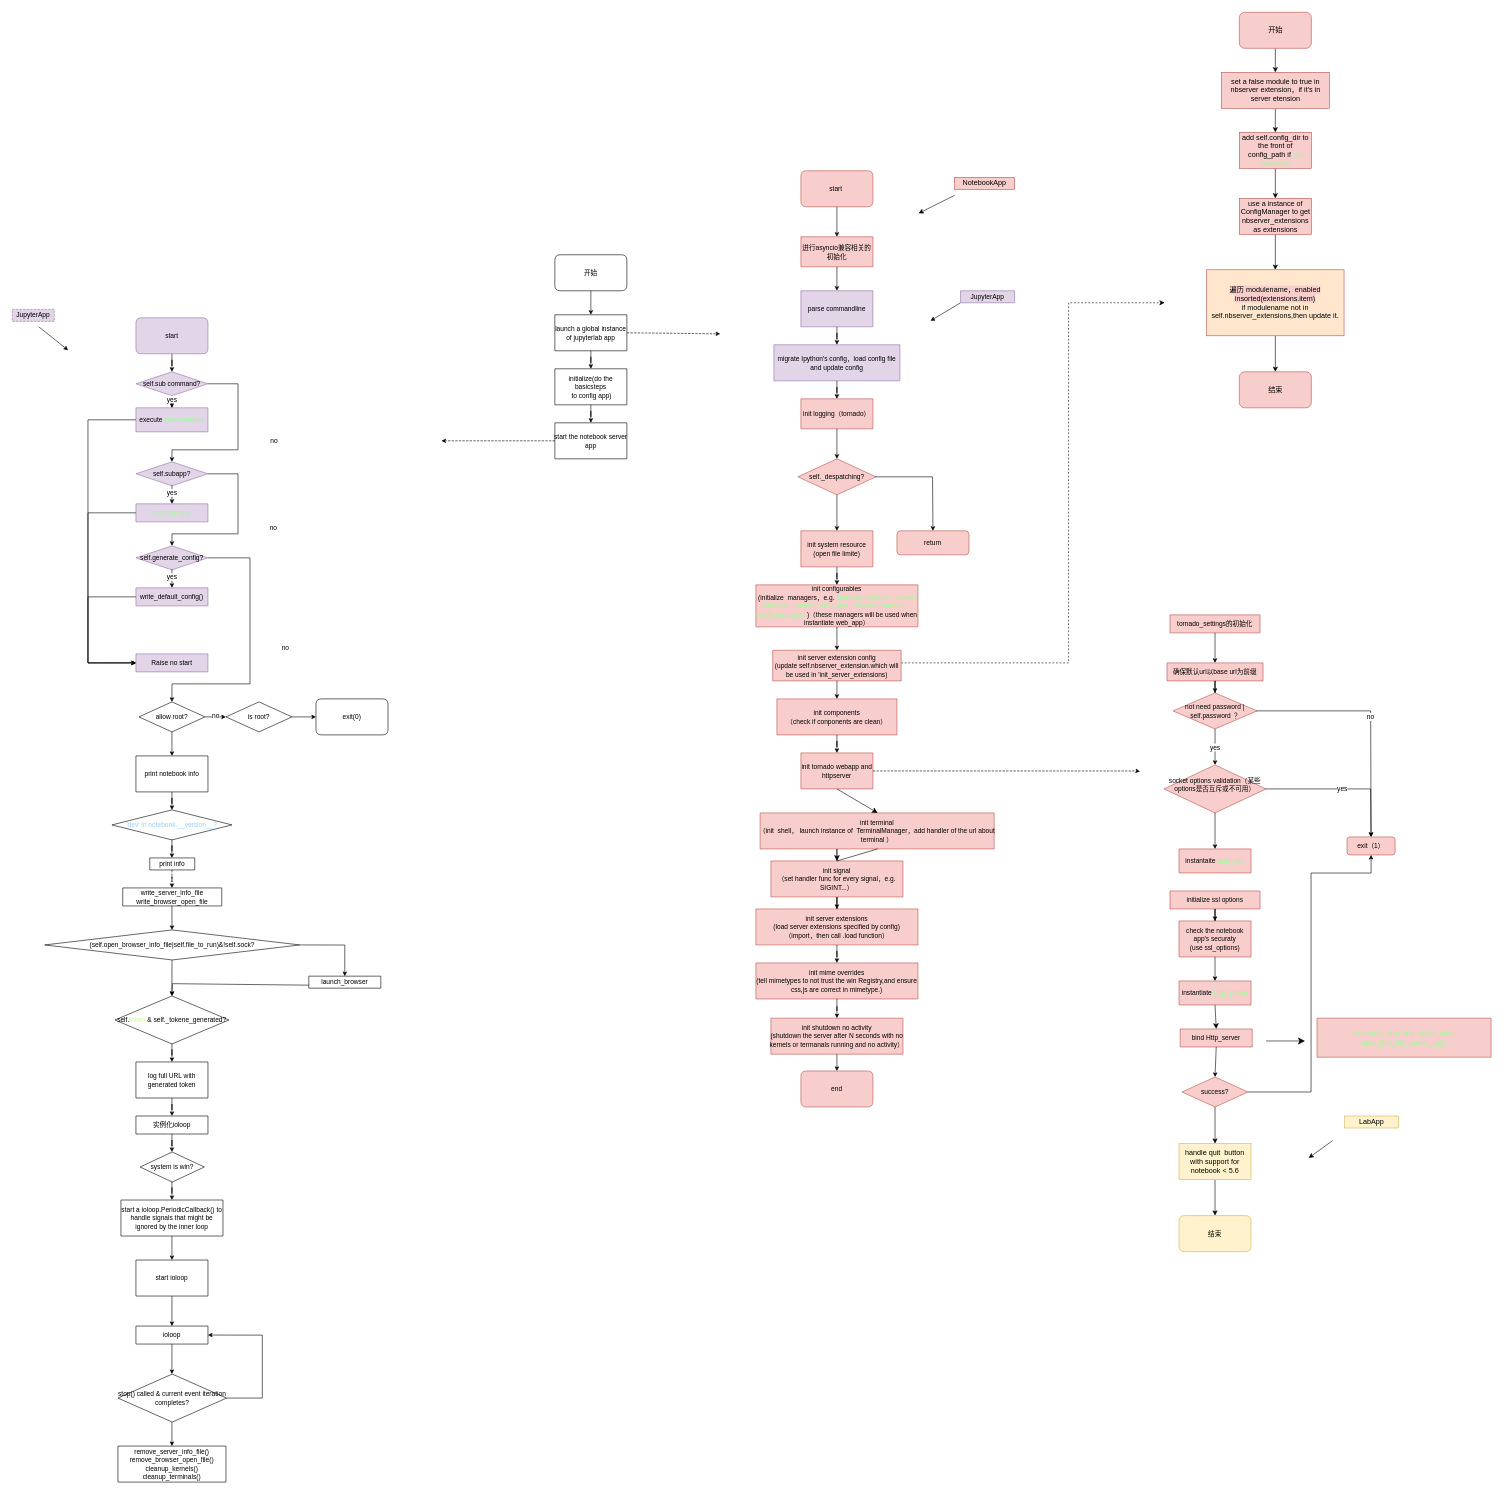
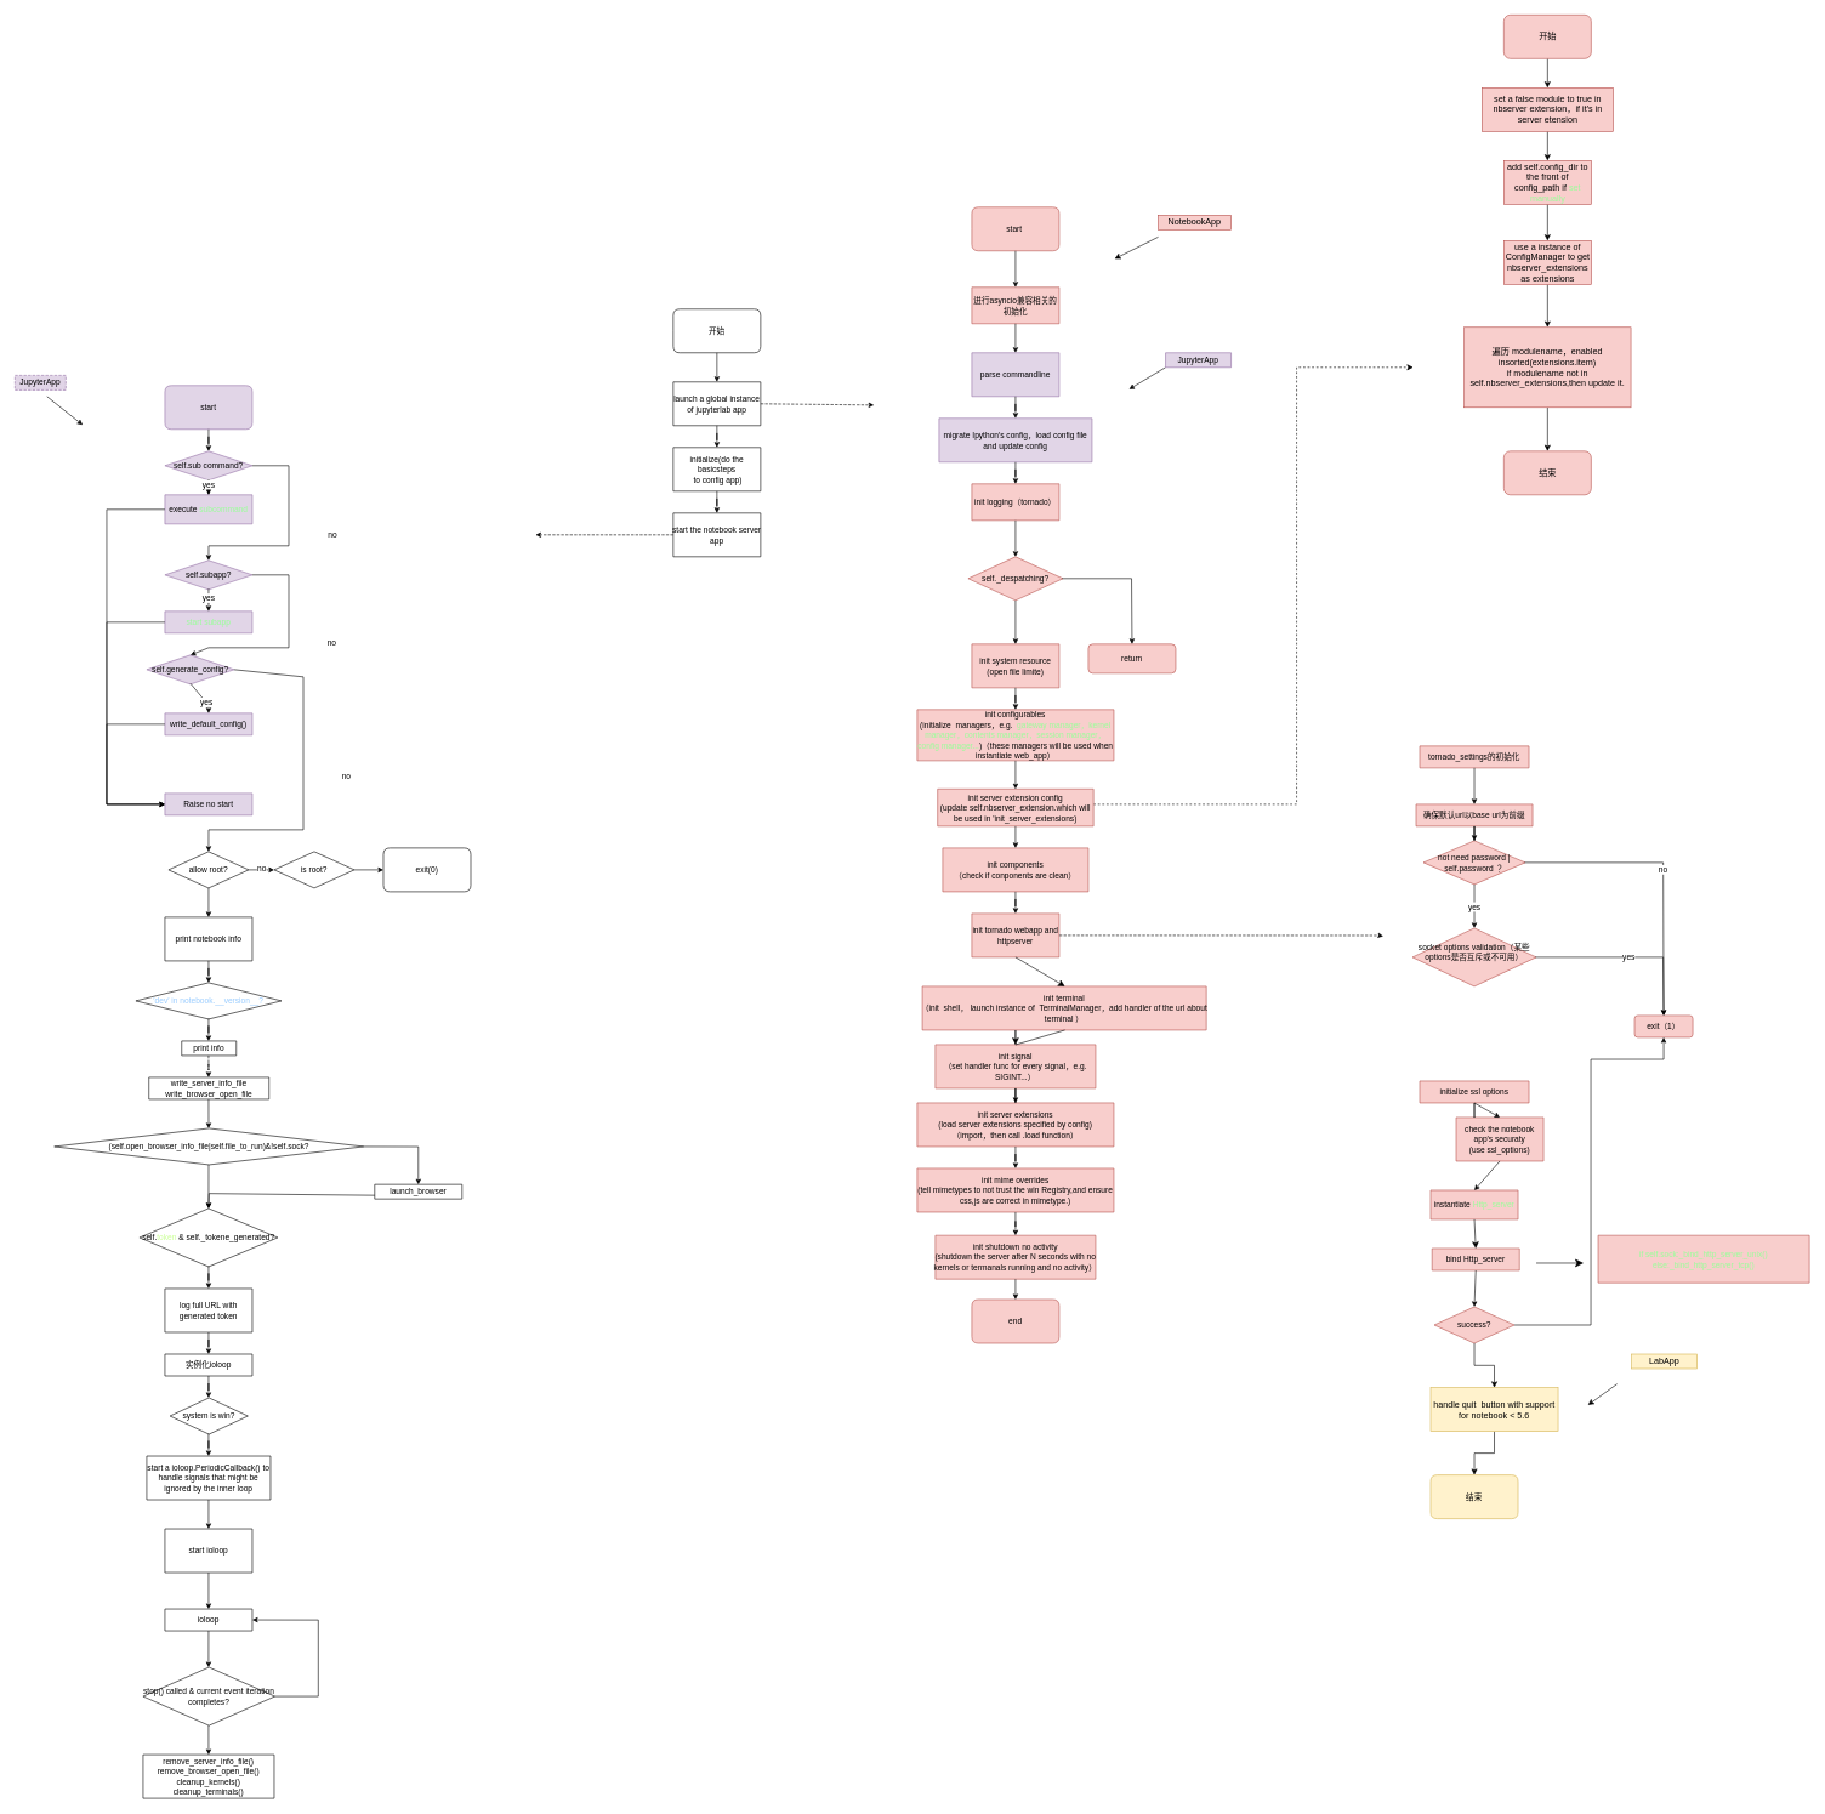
- <mxCell id="150" value="&lt;span style=&quot;color: rgb(0 , 0 , 0) ; font-family: &amp;#34;helvetica&amp;#34; ; font-size: 12px ; font-style: normal ; font-weight: 400 ; letter-spacing: normal ; text-align: center ; text-indent: 0px ; text-transform: none ; word-spacing: 0px ; display: inline ; float: none ; background-color: rgb(248 , 206 , 204)&quot;&gt;遍历 modulename，enabled insorted(extensions.item)&lt;/span&gt;&lt;br&gt;if modulename not in self.nbserver_extensions,then update it." style="rounded=0;whiteSpace=wrap;html=1;fillColor=#ffe6cc;strokeColor=#b85450;" vertex="1" parent="1"><mxGeometry x="2010" y="449" width="229" height="110" as="geometry" /></mxCell>
+ <mxCell id="150" value="&lt;span style=&quot;color: rgb(0 , 0 , 0) ; font-family: &amp;#34;helvetica&amp;#34; ; font-size: 12px ; font-style: normal ; font-weight: 400 ; letter-spacing: normal ; text-align: center ; text-indent: 0px ; text-transform: none ; word-spacing: 0px ; display: inline ; float: none ; background-color: rgb(248 , 206 , 204)&quot;&gt;遍历 modulename，enabled insorted(extensions.item)&lt;/span&gt;&lt;br&gt;if modulename not in self.nbserver_extensions,then update it." style="rounded=0;whiteSpace=wrap;html=1;fillColor=#f8cecc;strokeColor=#b85450;" vertex="1" parent="1"><mxGeometry x="2010" y="449" width="229" height="110" as="geometry" /></mxCell>
- <mxCell id="48" value="&lt;font style=&quot;font-size:11px;font-family:Helvetica;color:#000000;direction:ltr;letter-spacing:0px;line-height:120%;opacity:1&quot;&gt;self.generate_config?&lt;/font&gt;" style="verticalAlign=middle;align=center;vsdxID=87;fillColor=#e1d5e7;shape=stencil(nZBLDoQgEERP03uk4wnUuYeJKB0RDDKj3l5Ix/iJcTG7KnhVSRdgMel6VCDFFLzr1UxN0IAlSElWK08hKsAKsGidV513X9uwH+tEJjW4X2pYOJeLFJFiZcvuw6QheyIzcUXzF/bWukcf2b9bL2QUx4ktGcMLnf/vk8QnnhOrDQ==);strokeColor=#9673a6;spacingTop=-3;spacingBottom=-3;spacingLeft=-3;spacingRight=-3;labelBackgroundColor=none;rounded=0;html=1;whiteSpace=wrap;" vertex="1" parent="1"><mxGeometry x="226" y="909" width="120" height="40" as="geometry" /></mxCell>
+ <mxCell id="48" value="&lt;font style=&quot;font-size:11px;font-family:Helvetica;color:#000000;direction:ltr;letter-spacing:0px;line-height:120%;opacity:1&quot;&gt;self.generate_config?&lt;/font&gt;" style="verticalAlign=middle;align=center;vsdxID=87;fillColor=#e1d5e7;shape=stencil(nZBLDoQgEERP03uk4wnUuYeJKB0RDDKj3l5Ix/iJcTG7KnhVSRdgMel6VCDFFLzr1UxN0IAlSElWK08hKsAKsGidV513X9uwH+tEJjW4X2pYOJeLFJFiZcvuw6QheyIzcUXzF/bWukcf2b9bL2QUx4ktGcMLnf/vk8QnnhOrDQ==);strokeColor=#9673a6;spacingTop=-3;spacingBottom=-3;spacingLeft=-3;spacingRight=-3;labelBackgroundColor=none;rounded=0;html=1;whiteSpace=wrap;" vertex="1" parent="1"><mxGeometry x="201" y="899" width="120" height="40" as="geometry" /></mxCell>
- <mxCell id="95" style="vsdxID=62;edgeStyle=none;startArrow=none;endArrow=classic;startSize=5;endSize=5;strokeColor=#000000;spacingTop=0;spacingBottom=0;spacingLeft=0;spacingRight=0;verticalAlign=middle;html=1;labelBackgroundColor=#ffffff;rounded=0;exitX=0.5;exitY=1;exitDx=0;exitDy=0;exitPerimeter=0;entryX=0.5;entryY=0;entryDx=0;entryDy=0;entryPerimeter=0;" edge="1" parent="1" source="34" target="19"><mxGeometry relative="1" as="geometry"><mxPoint y="131" as="offset" /><Array as="points" /></mxGeometry></mxCell>
- <mxCell id="19" value="&lt;font style=&quot;font-size: 11px ; font-family: &amp;#34;helvetica&amp;#34; ; color: #000000 ; direction: ltr ; letter-spacing: 0px ; line-height: 120% ; opacity: 1&quot;&gt;instantaite&amp;nbsp;&lt;/font&gt;&lt;font style=&quot;font-size: 11px ; font-family: &amp;#34;helvetica&amp;#34; ; color: #99ff99 ; direction: ltr ; letter-spacing: 0px ; line-height: 120% ; opacity: 1&quot;&gt;web_app&lt;/font&gt;" style="verticalAlign=middle;align=center;vsdxID=36;fillColor=#f8cecc;shape=stencil(nZBRDoQgDERP03+WHsHFe5iISyOCQdT19kIaIxq//Jtp3zTpAFaTaUYNUkwx+F6v1EYD+AUpyRkdKCYFqACrzgf9C352LfuxyWRWg1/yhT/nRE5IsZWuZtCSK8CPeI0e/hF+jV7AJM4PO7KWCyr390bSiNtEtQM=);strokeColor=#b85450;spacingTop=-3;spacingBottom=-3;spacingLeft=-3;spacingRight=-3;labelBackgroundColor=none;rounded=0;html=1;whiteSpace=wrap;" vertex="1" parent="1"><mxGeometry x="1964" y="1414" width="120" height="40" as="geometry" /></mxCell>
- <mxCell id="37" value="&lt;font style=&quot;font-size: 11px ; font-family: &amp;#34;helvetica&amp;#34; ; color: #000000 ; direction: ltr ; letter-spacing: 0px ; line-height: 120% ; opacity: 1&quot;&gt;check the notebook app′s securaty&lt;br&gt;&lt;/font&gt;&lt;font style=&quot;font-size: 11px ; font-family: &amp;#34;helvetica&amp;#34; ; color: #000000 ; direction: ltr ; letter-spacing: 0px ; line-height: 120% ; opacity: 1&quot;&gt;(use ssl_options)&lt;/font&gt;" style="verticalAlign=middle;align=center;vsdxID=64;fillColor=#f8cecc;shape=stencil(nZBRDoQgDERP03+WHsHFe5iISyOCQdT19kIaIxq//Jtp3zTpAFaTaUYNUkwx+F6v1EYD+AUpyRkdKCYFqACrzgf9C352LfuxyWRWg1/yhT/nRE5IsZWuZtCSK8CPeI0e/hF+jV7AJM4PO7KWCyr390bSiNtEtQM=);strokeColor=#b85450;spacingTop=-3;spacingBottom=-3;spacingLeft=-3;spacingRight=-3;labelBackgroundColor=none;rounded=0;html=1;whiteSpace=wrap;" vertex="1" parent="1"><mxGeometry x="1964" y="1534" width="120" height="60" as="geometry" /></mxCell>
+ <mxCell id="37" value="&lt;font style=&quot;font-size: 11px ; font-family: &amp;#34;helvetica&amp;#34; ; color: #000000 ; direction: ltr ; letter-spacing: 0px ; line-height: 120% ; opacity: 1&quot;&gt;check the notebook app′s securaty&lt;br&gt;&lt;/font&gt;&lt;font style=&quot;font-size: 11px ; font-family: &amp;#34;helvetica&amp;#34; ; color: #000000 ; direction: ltr ; letter-spacing: 0px ; line-height: 120% ; opacity: 1&quot;&gt;(use ssl_options)&lt;/font&gt;" style="verticalAlign=middle;align=center;vsdxID=64;fillColor=#f8cecc;shape=stencil(nZBRDoQgDERP03+WHsHFe5iISyOCQdT19kIaIxq//Jtp3zTpAFaTaUYNUkwx+F6v1EYD+AUpyRkdKCYFqACrzgf9C352LfuxyWRWg1/yhT/nRE5IsZWuZtCSK8CPeI0e/hF+jV7AJM4PO7KWCyr390bSiNtEtQM=);strokeColor=#b85450;spacingTop=-3;spacingBottom=-3;spacingLeft=-3;spacingRight=-3;labelBackgroundColor=none;rounded=0;html=1;whiteSpace=wrap;" vertex="1" parent="1"><mxGeometry x="1999" y="1534" width="120" height="60" as="geometry" /></mxCell>
- <mxCell id="140" value="handle quit&amp;nbsp; button with support for notebook &amp;lt; 5.6" style="rounded=0;whiteSpace=wrap;html=1;fillColor=#fff2cc;strokeColor=#d6b656;" vertex="1" parent="1"><mxGeometry x="1964" y="1905" width="120" height="60" as="geometry" /></mxCell>
+ <mxCell id="140" value="handle quit&amp;nbsp; button with support for notebook &amp;lt; 5.6" style="rounded=0;whiteSpace=wrap;html=1;fillColor=#fff2cc;strokeColor=#d6b656;" vertex="1" parent="1"><mxGeometry x="1964" y="1905" width="175" height="60" as="geometry" /></mxCell>
